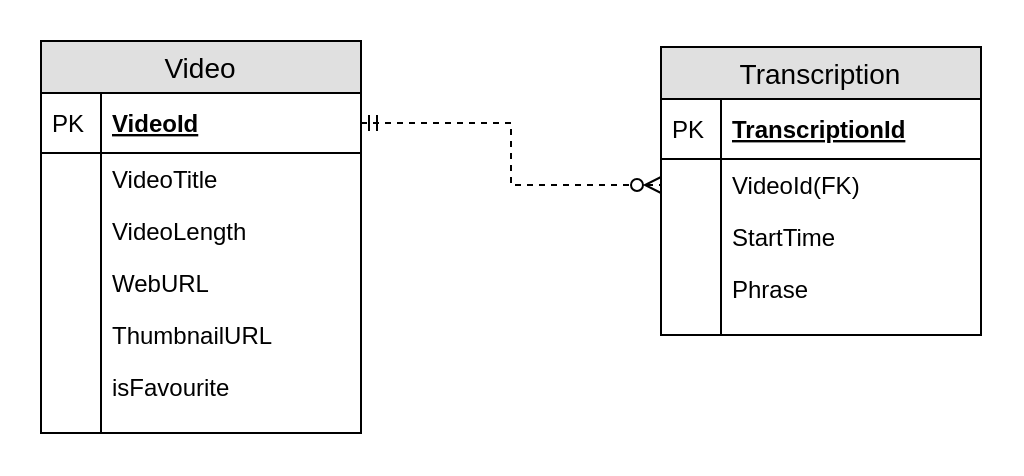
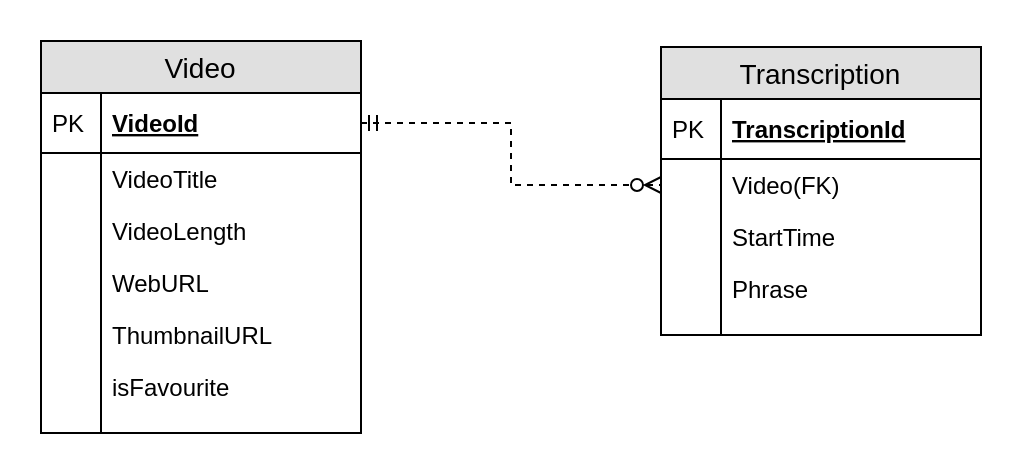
- <mxCell id="20" value="VideoId(FK)" style="shape=partialRectangle;top=0;left=0;right=0;bottom=0;align=left;verticalAlign=top;fillColor=none;spacingLeft=34;spacingRight=4;overflow=hidden;rotatable=0;points=[[0,0.5],[1,0.5]];portConstraint=eastwest;dropTarget=0;fontSize=12;" vertex="1" parent="17"><mxGeometry y="56" width="160" height="26" as="geometry" /></mxCell>
+ <mxCell id="20" value="Video(FK)" style="shape=partialRectangle;top=0;left=0;right=0;bottom=0;align=left;verticalAlign=top;fillColor=none;spacingLeft=34;spacingRight=4;overflow=hidden;rotatable=0;points=[[0,0.5],[1,0.5]];portConstraint=eastwest;dropTarget=0;fontSize=12;" vertex="1" parent="17"><mxGeometry y="56" width="160" height="26" as="geometry" /></mxCell>
